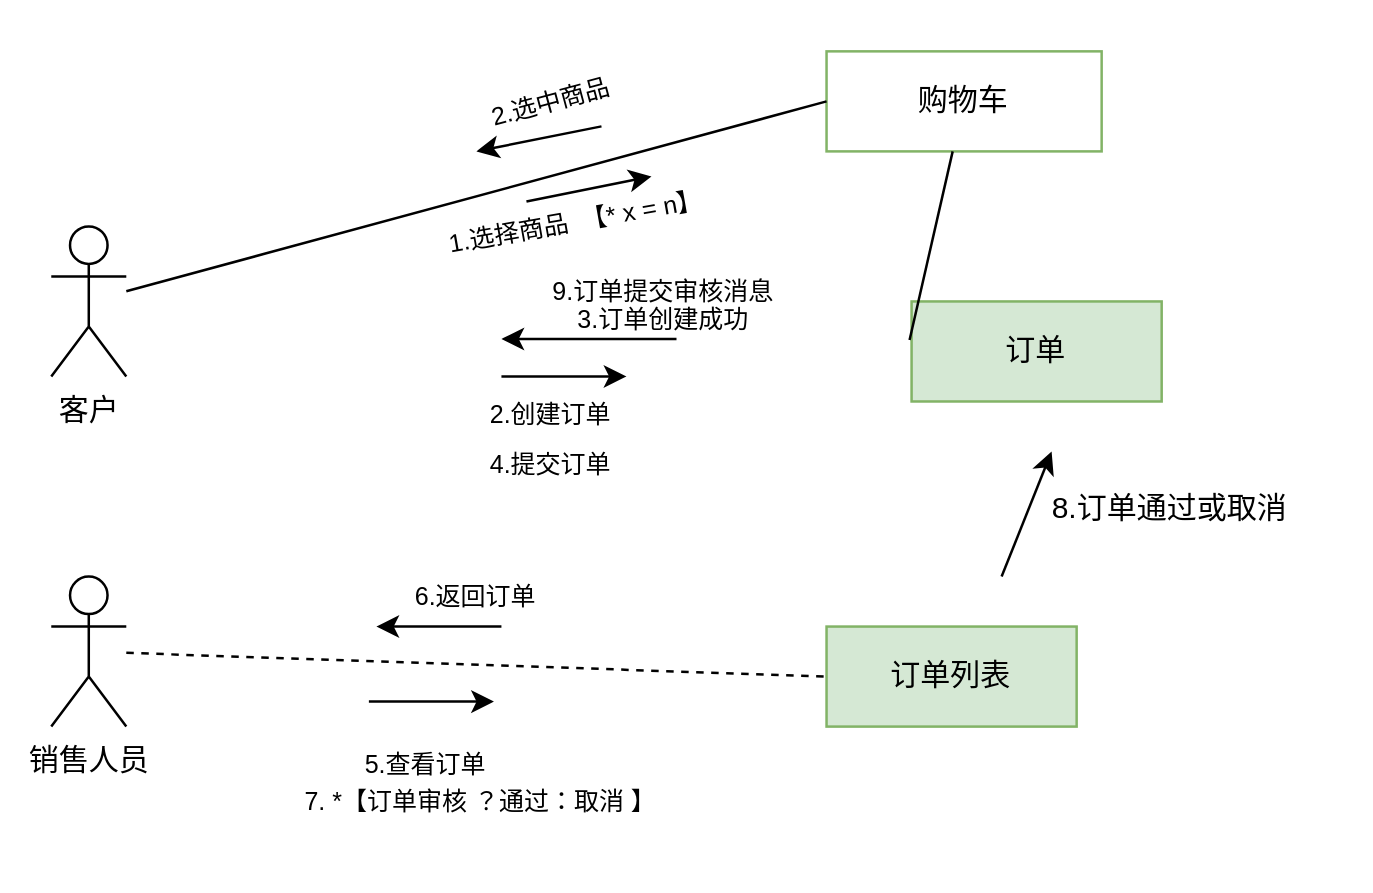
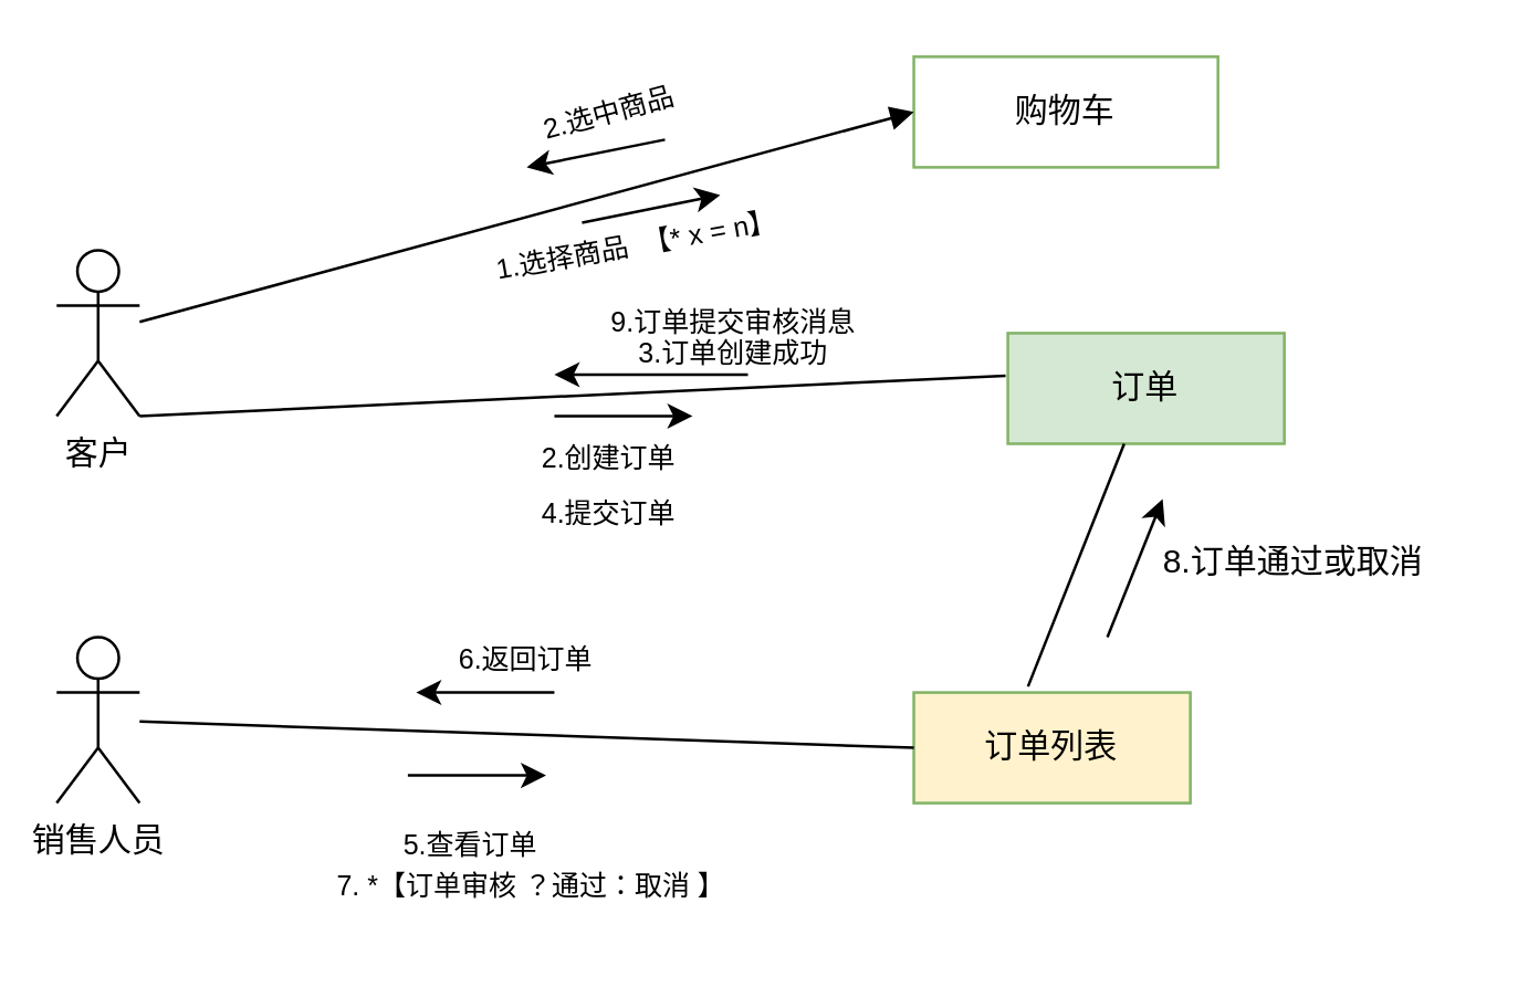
- <mxCell id="7" value="" style="endArrow=none;html=1;rounded=0;entryX=0;entryY=0.5;entryDx=0;entryDy=0;" edge="1" parent="1" source="2" target="3"><mxGeometry width="50" height="50" relative="1" as="geometry"><mxPoint x="160" y="70" as="sourcePoint" /><mxPoint x="330" y="130" as="targetPoint" /></mxGeometry></mxCell>
+ <mxCell id="7" value="" style="endArrow=block;html=1;rounded=0;entryX=0;entryY=0.5;entryDx=0;entryDy=0;" edge="1" parent="1" source="2" target="3"><mxGeometry width="50" height="50" relative="1" as="geometry"><mxPoint x="160" y="70" as="sourcePoint" /><mxPoint x="330" y="130" as="targetPoint" /></mxGeometry></mxCell>
- <mxCell id="10" value="" style="endArrow=none;html=1;rounded=0;exitX=-0.008;exitY=0.385;exitDx=0;exitDy=0;exitPerimeter=0;" edge="1" parent="1" source="4" target="3"><mxGeometry width="50" height="50" relative="1" as="geometry"><mxPoint x="280" y="180" as="sourcePoint" /><mxPoint x="330" y="130" as="targetPoint" /></mxGeometry></mxCell>
+ <mxCell id="10" value="" style="endArrow=none;html=1;rounded=0;entryX=1;entryY=1;entryDx=0;entryDy=0;exitX=-0.008;exitY=0.385;exitDx=0;exitDy=0;exitPerimeter=0;entryPerimeter=0;" edge="1" parent="1" source="4" target="2"><mxGeometry width="50" height="50" relative="1" as="geometry"><mxPoint x="280" y="180" as="sourcePoint" /><mxPoint x="330" y="130" as="targetPoint" /></mxGeometry></mxCell>
+ <mxCell id="24" value="" style="endArrow=none;html=1;rounded=0;exitX=0.413;exitY=-0.054;exitDx=0;exitDy=0;exitPerimeter=0;" edge="1" parent="1" source="5" target="4"><mxGeometry width="50" height="50" relative="1" as="geometry"><mxPoint x="280" y="180" as="sourcePoint" /><mxPoint x="330" y="130" as="targetPoint" /></mxGeometry></mxCell>
- <mxCell id="17" value="" style="endArrow=none;html=1;rounded=0;entryX=0;entryY=0.5;entryDx=0;entryDy=0;dashed=1;" edge="1" parent="1" source="6" target="5"><mxGeometry width="50" height="50" relative="1" as="geometry"><mxPoint x="280" y="180" as="sourcePoint" /><mxPoint x="330" y="130" as="targetPoint" /></mxGeometry></mxCell>
+ <mxCell id="17" value="" style="endArrow=none;html=1;rounded=0;entryX=0;entryY=0.5;entryDx=0;entryDy=0;" edge="1" parent="1" source="6" target="5"><mxGeometry width="50" height="50" relative="1" as="geometry"><mxPoint x="280" y="180" as="sourcePoint" /><mxPoint x="330" y="130" as="targetPoint" /></mxGeometry></mxCell>
- <mxCell id="5" value="订单列表" style="html=1;whiteSpace=wrap;fillColor=#d5e8d4;strokeColor=#82b366;" vertex="1" parent="1"><mxGeometry x="330" y="250" width="100" height="40" as="geometry" /></mxCell>
+ <mxCell id="5" value="订单列表" style="html=1;whiteSpace=wrap;fillColor=#fff2cc;strokeColor=#82b366;" vertex="1" parent="1"><mxGeometry x="330" y="250" width="100" height="40" as="geometry" /></mxCell>
